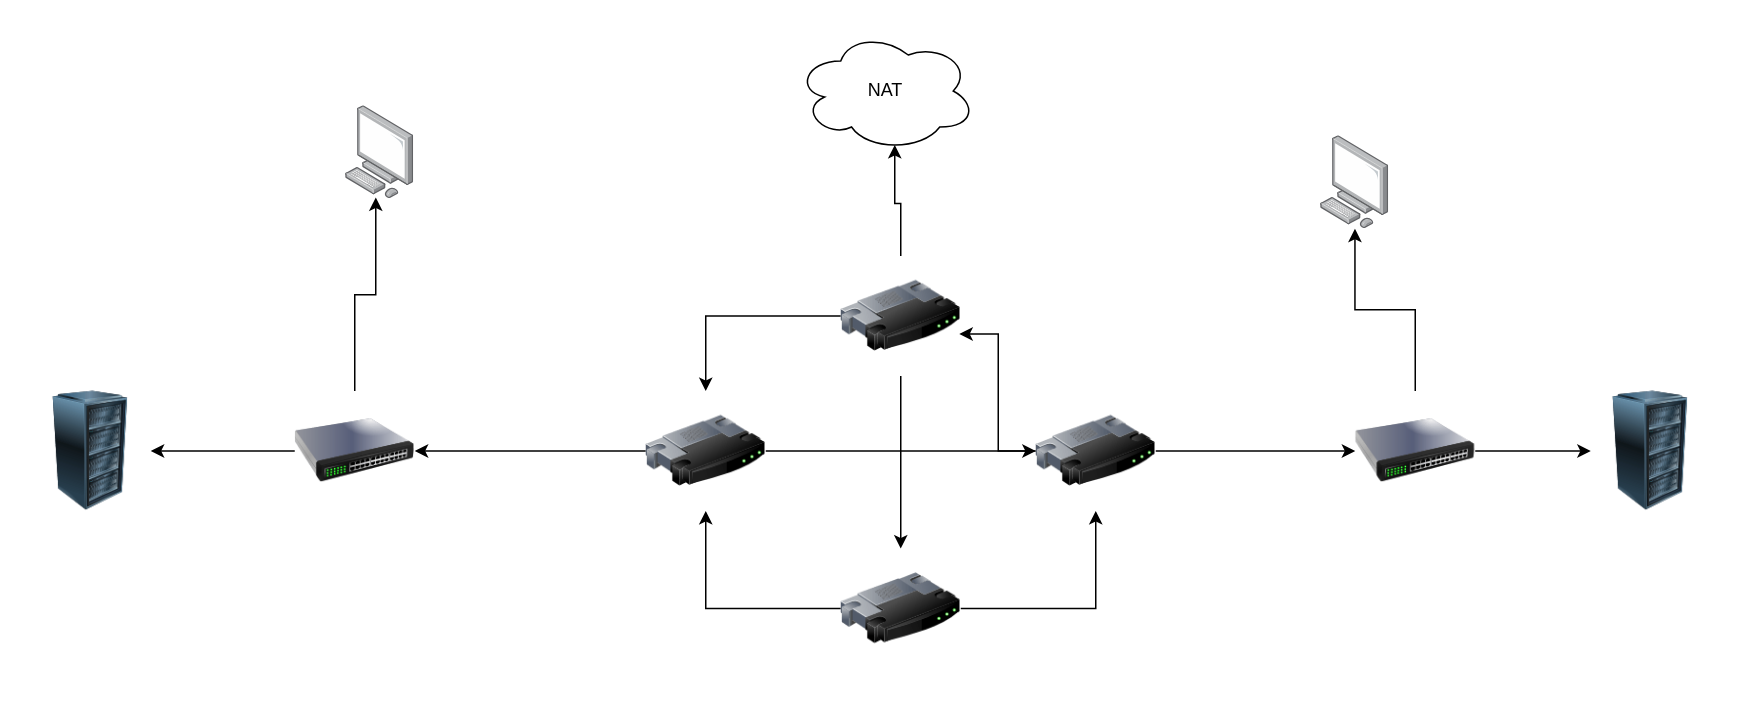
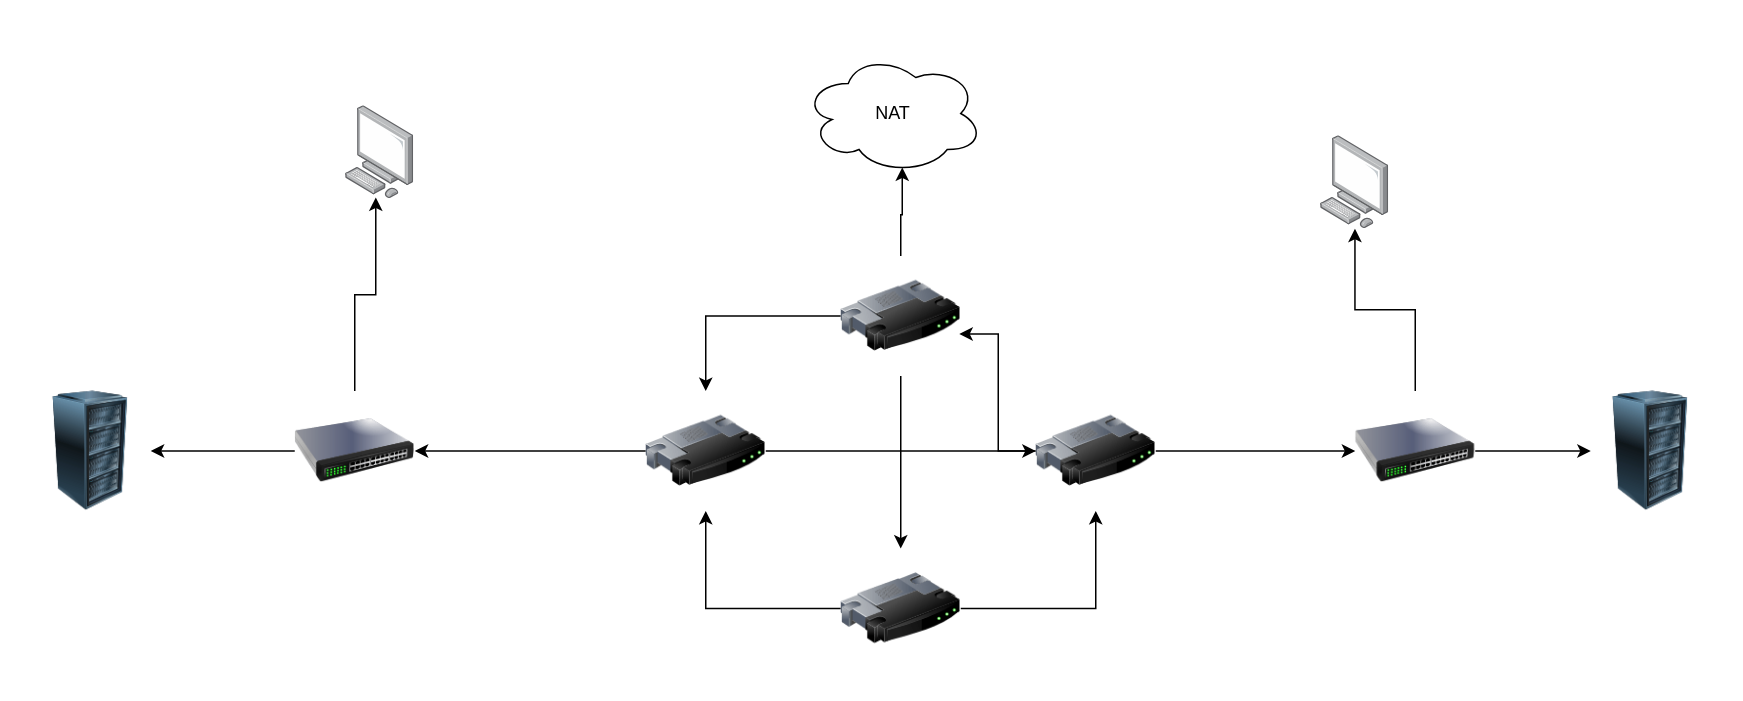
- <mxCell id="2" value="&lt;div&gt;NAT&lt;/div&gt;" style="ellipse;shape=cloud;whiteSpace=wrap;html=1;" vertex="1" parent="1"><mxGeometry x="530" y="20" width="120" height="80" as="geometry" /></mxCell>
+ <mxCell id="2" value="&lt;div&gt;NAT&lt;/div&gt;" style="ellipse;shape=cloud;whiteSpace=wrap;html=1;" vertex="1" parent="1"><mxGeometry x="535" y="35" width="120" height="80" as="geometry" /></mxCell>
